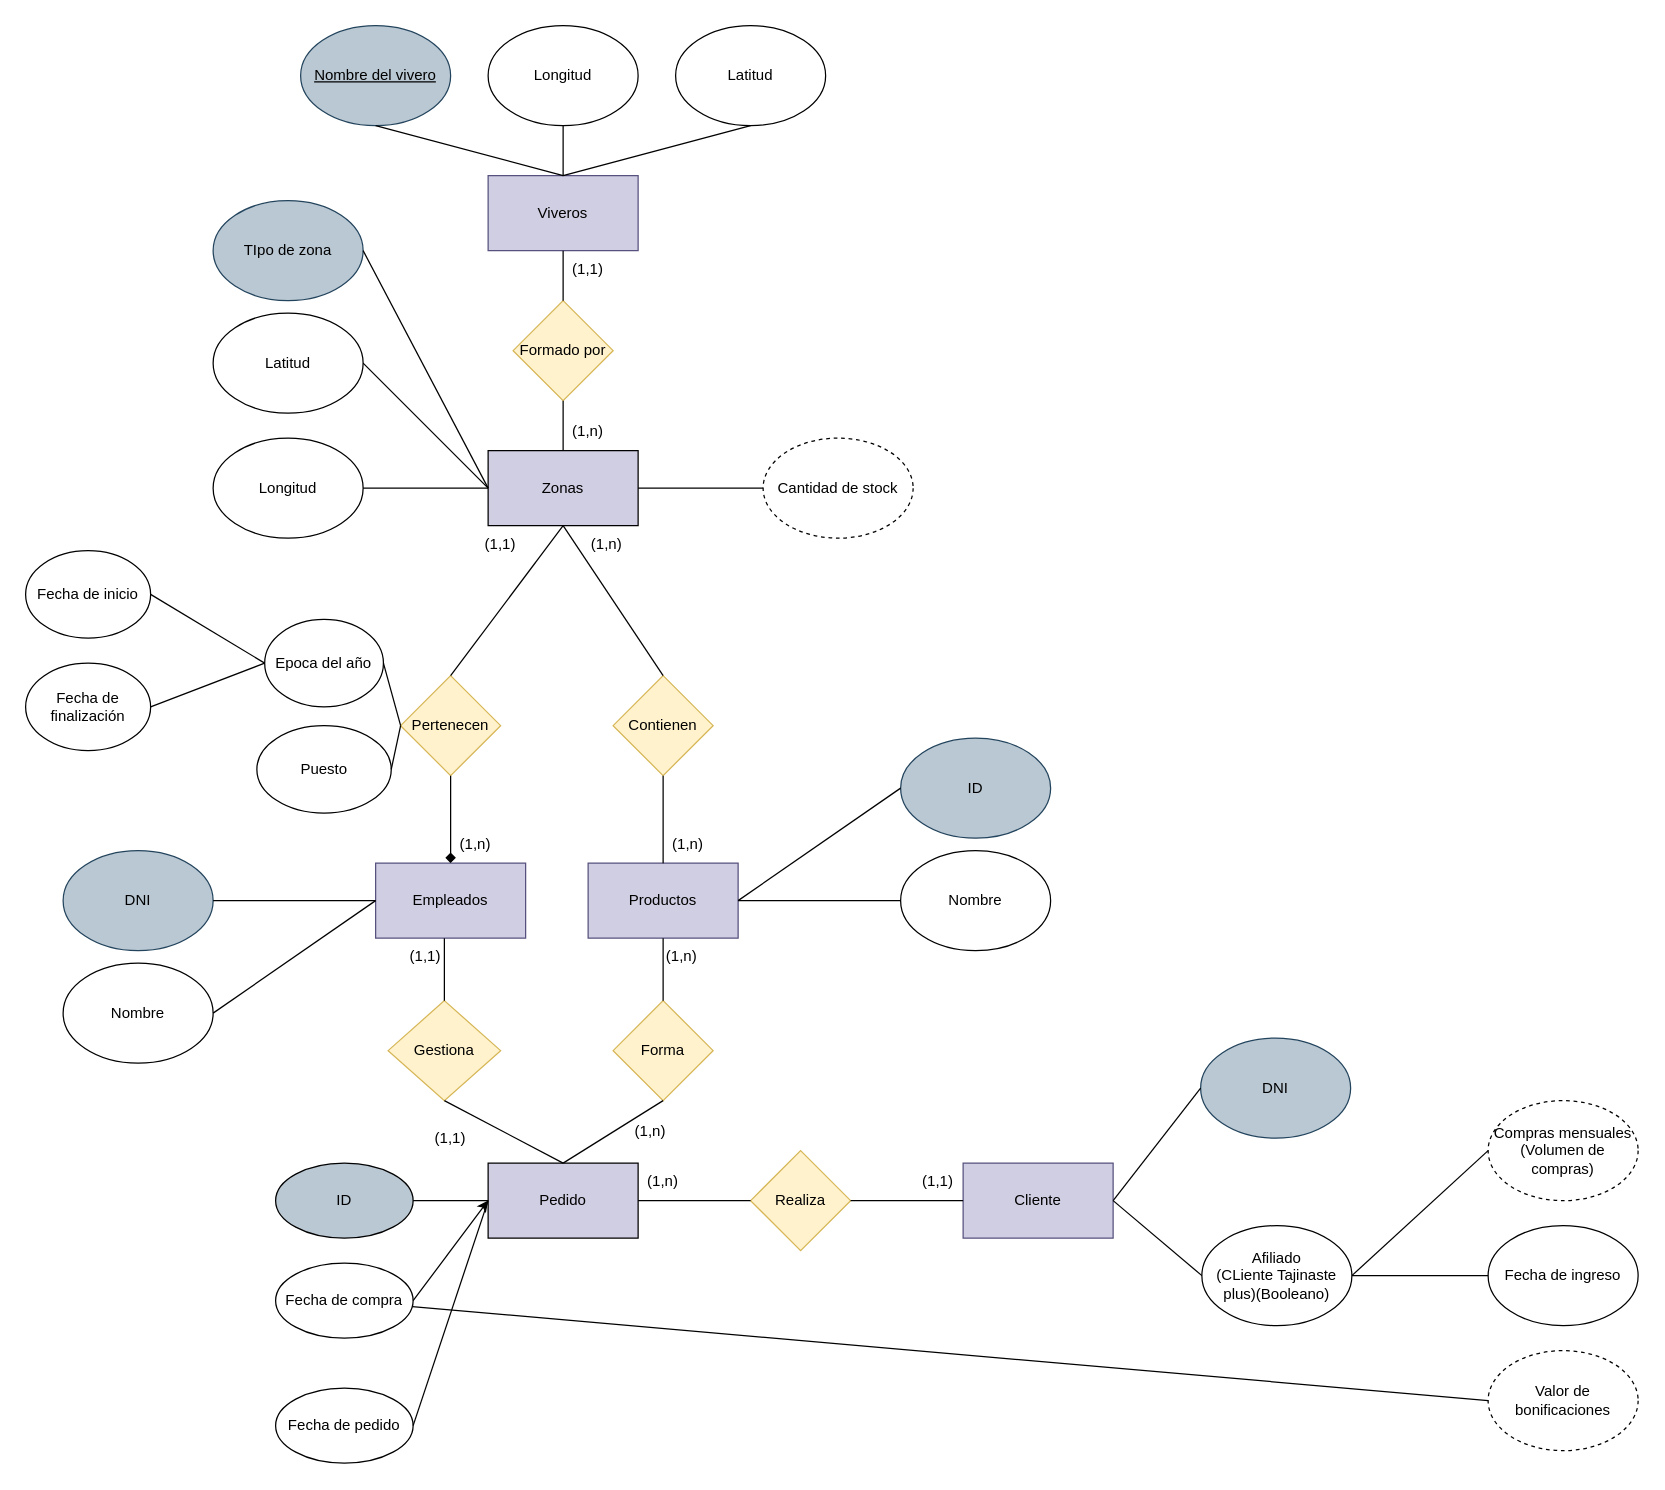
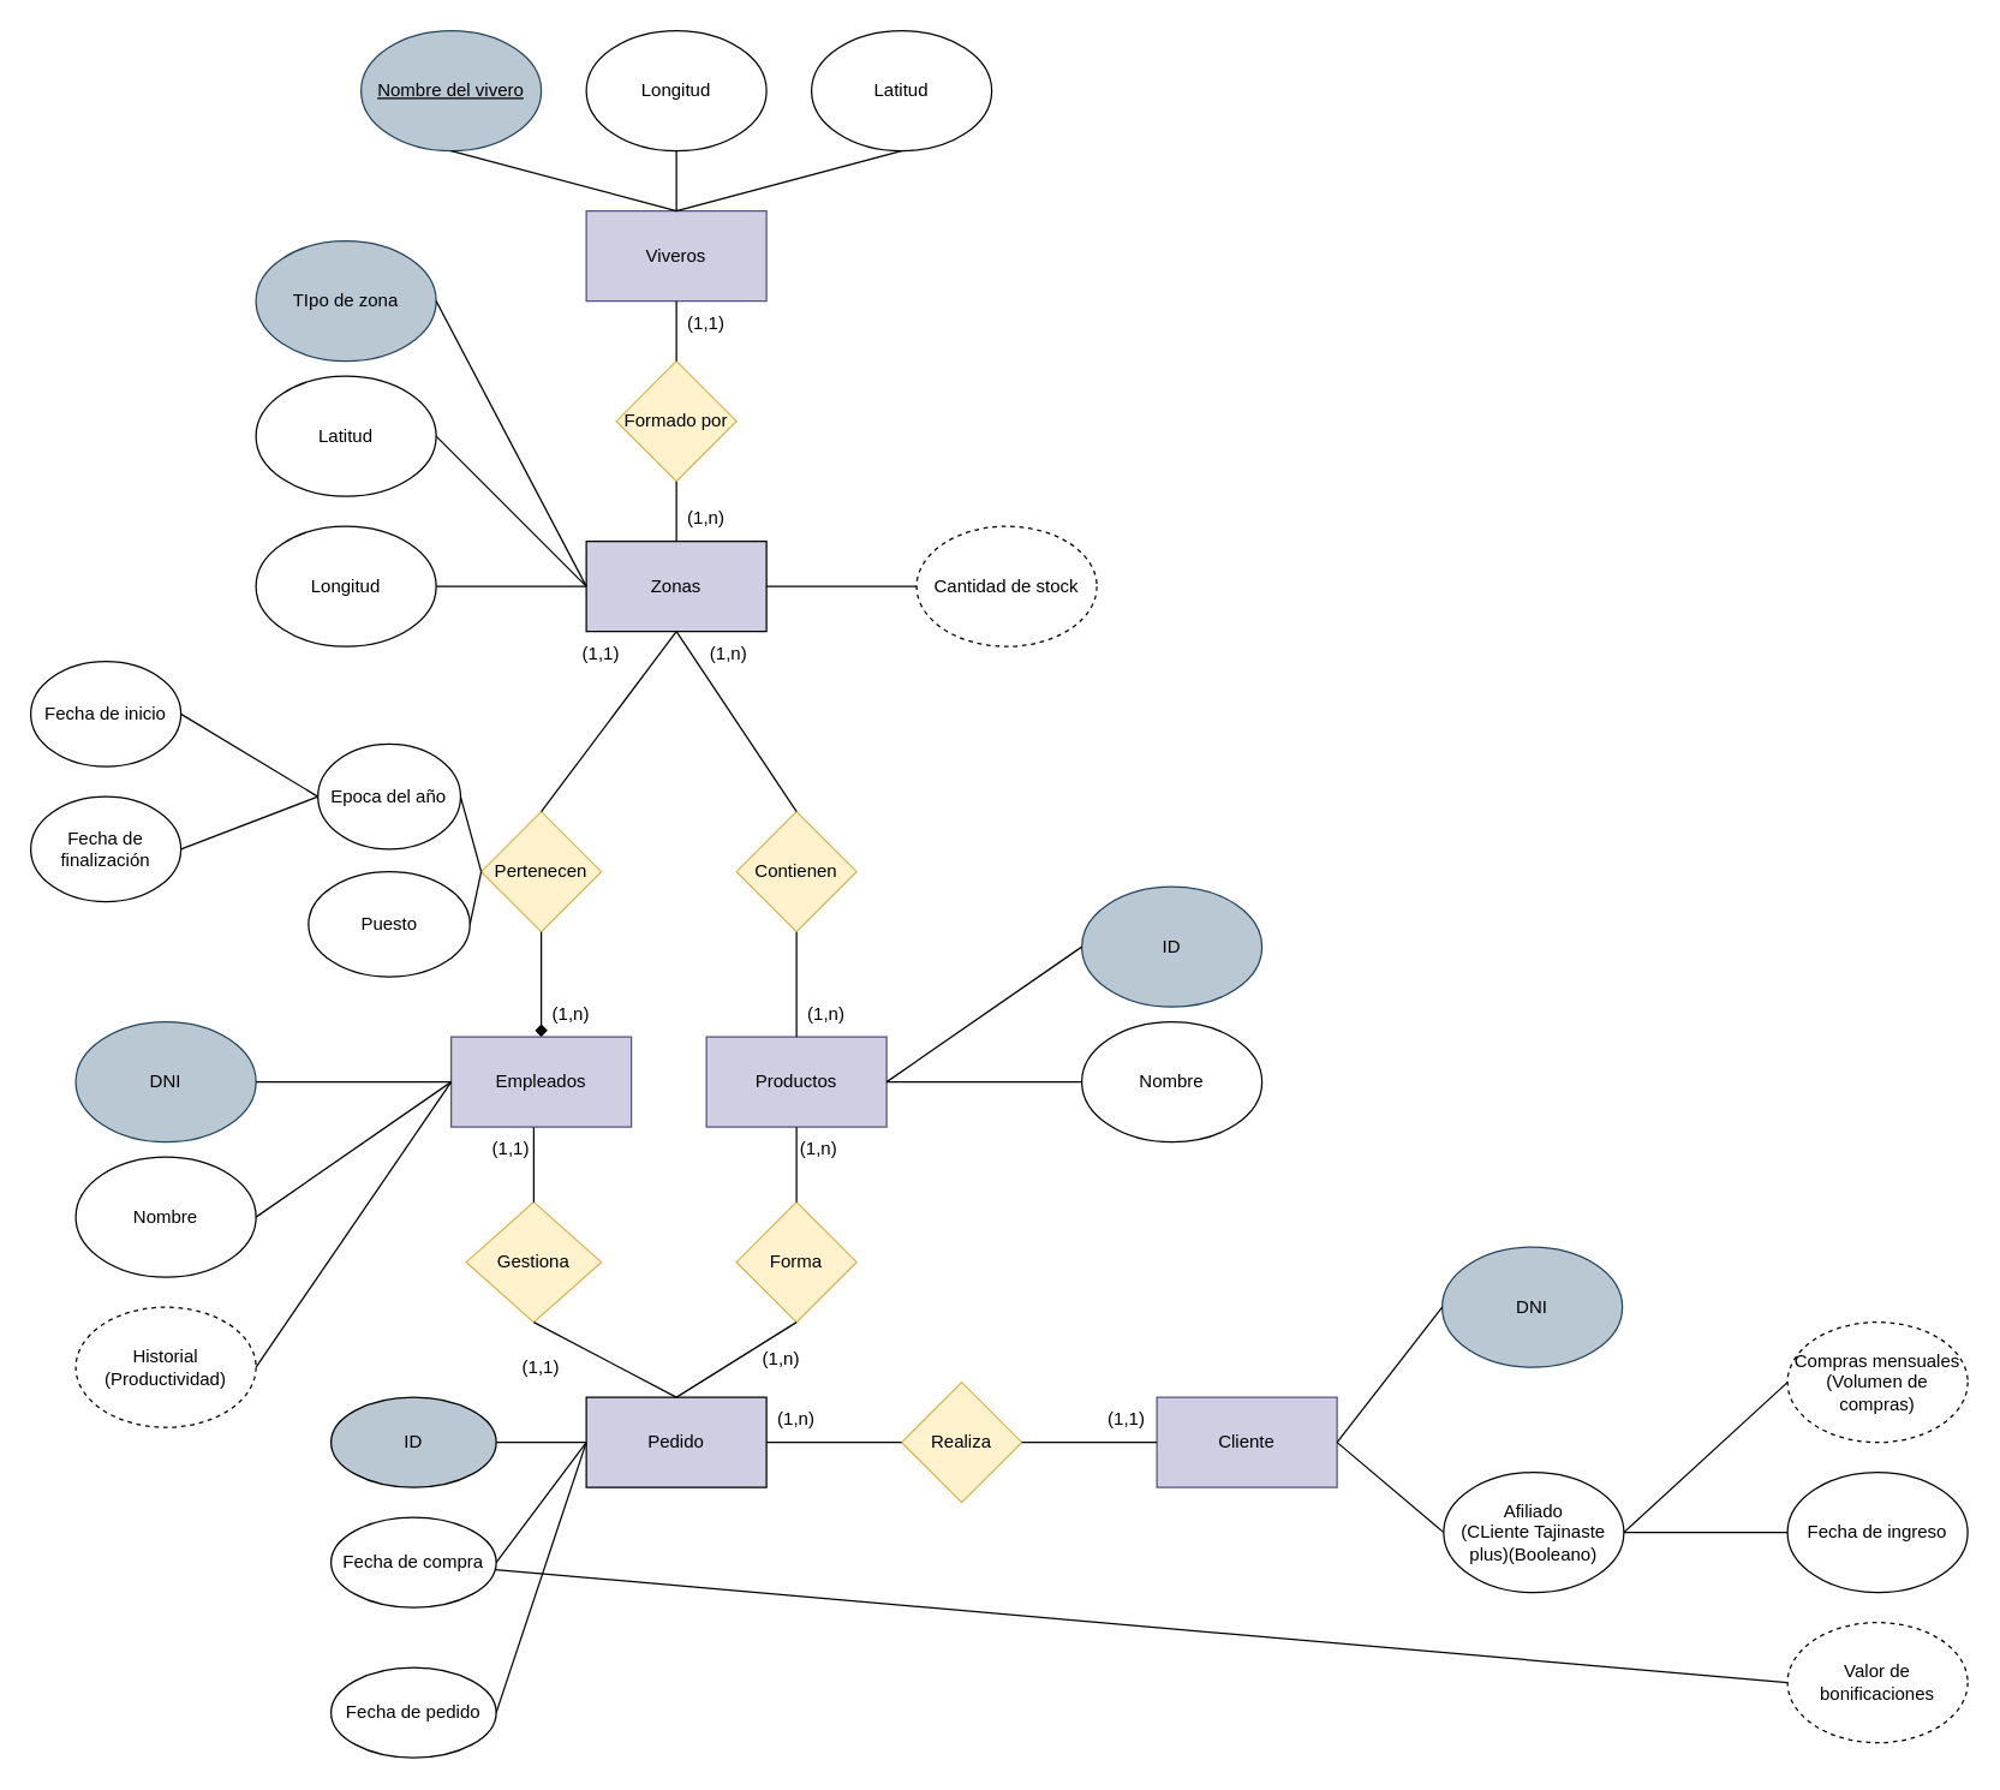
+ <mxCell id="51" value="" style="endArrow=none;html=1;rounded=0;exitX=1;exitY=0.5;exitDx=0;exitDy=0;entryX=0;entryY=0.5;entryDx=0;entryDy=0;" parent="1" source="48" target="5" edge="1"><mxGeometry width="50" height="50" relative="1" as="geometry"><mxPoint x="590" y="740" as="sourcePoint" /><mxPoint x="640" y="690" as="targetPoint" /></mxGeometry></mxCell>
+ <mxCell id="48" value="Historial&lt;br&gt;(Productividad)" style="ellipse;whiteSpace=wrap;html=1;dashed=1;" parent="1" vertex="1"><mxGeometry x="50" y="870" width="120" height="80" as="geometry" /></mxCell>
- <mxCell id="82" value="" style="endArrow=classic;html=1;rounded=0;exitX=1;exitY=0.5;exitDx=0;exitDy=0;entryX=0;entryY=0.5;entryDx=0;entryDy=0;" edge="1" parent="1" source="52" target="67"><mxGeometry width="50" height="50" relative="1" as="geometry"><mxPoint x="490" y="1040" as="sourcePoint" /><mxPoint x="540" y="990" as="targetPoint" /></mxGeometry></mxCell>
+ <mxCell id="82" value="" style="endArrow=none;html=1;rounded=0;exitX=1;exitY=0.5;exitDx=0;exitDy=0;entryX=0;entryY=0.5;entryDx=0;entryDy=0;" edge="1" parent="1" source="52" target="67"><mxGeometry width="50" height="50" relative="1" as="geometry"><mxPoint x="490" y="1040" as="sourcePoint" /><mxPoint x="540" y="990" as="targetPoint" /></mxGeometry></mxCell>
